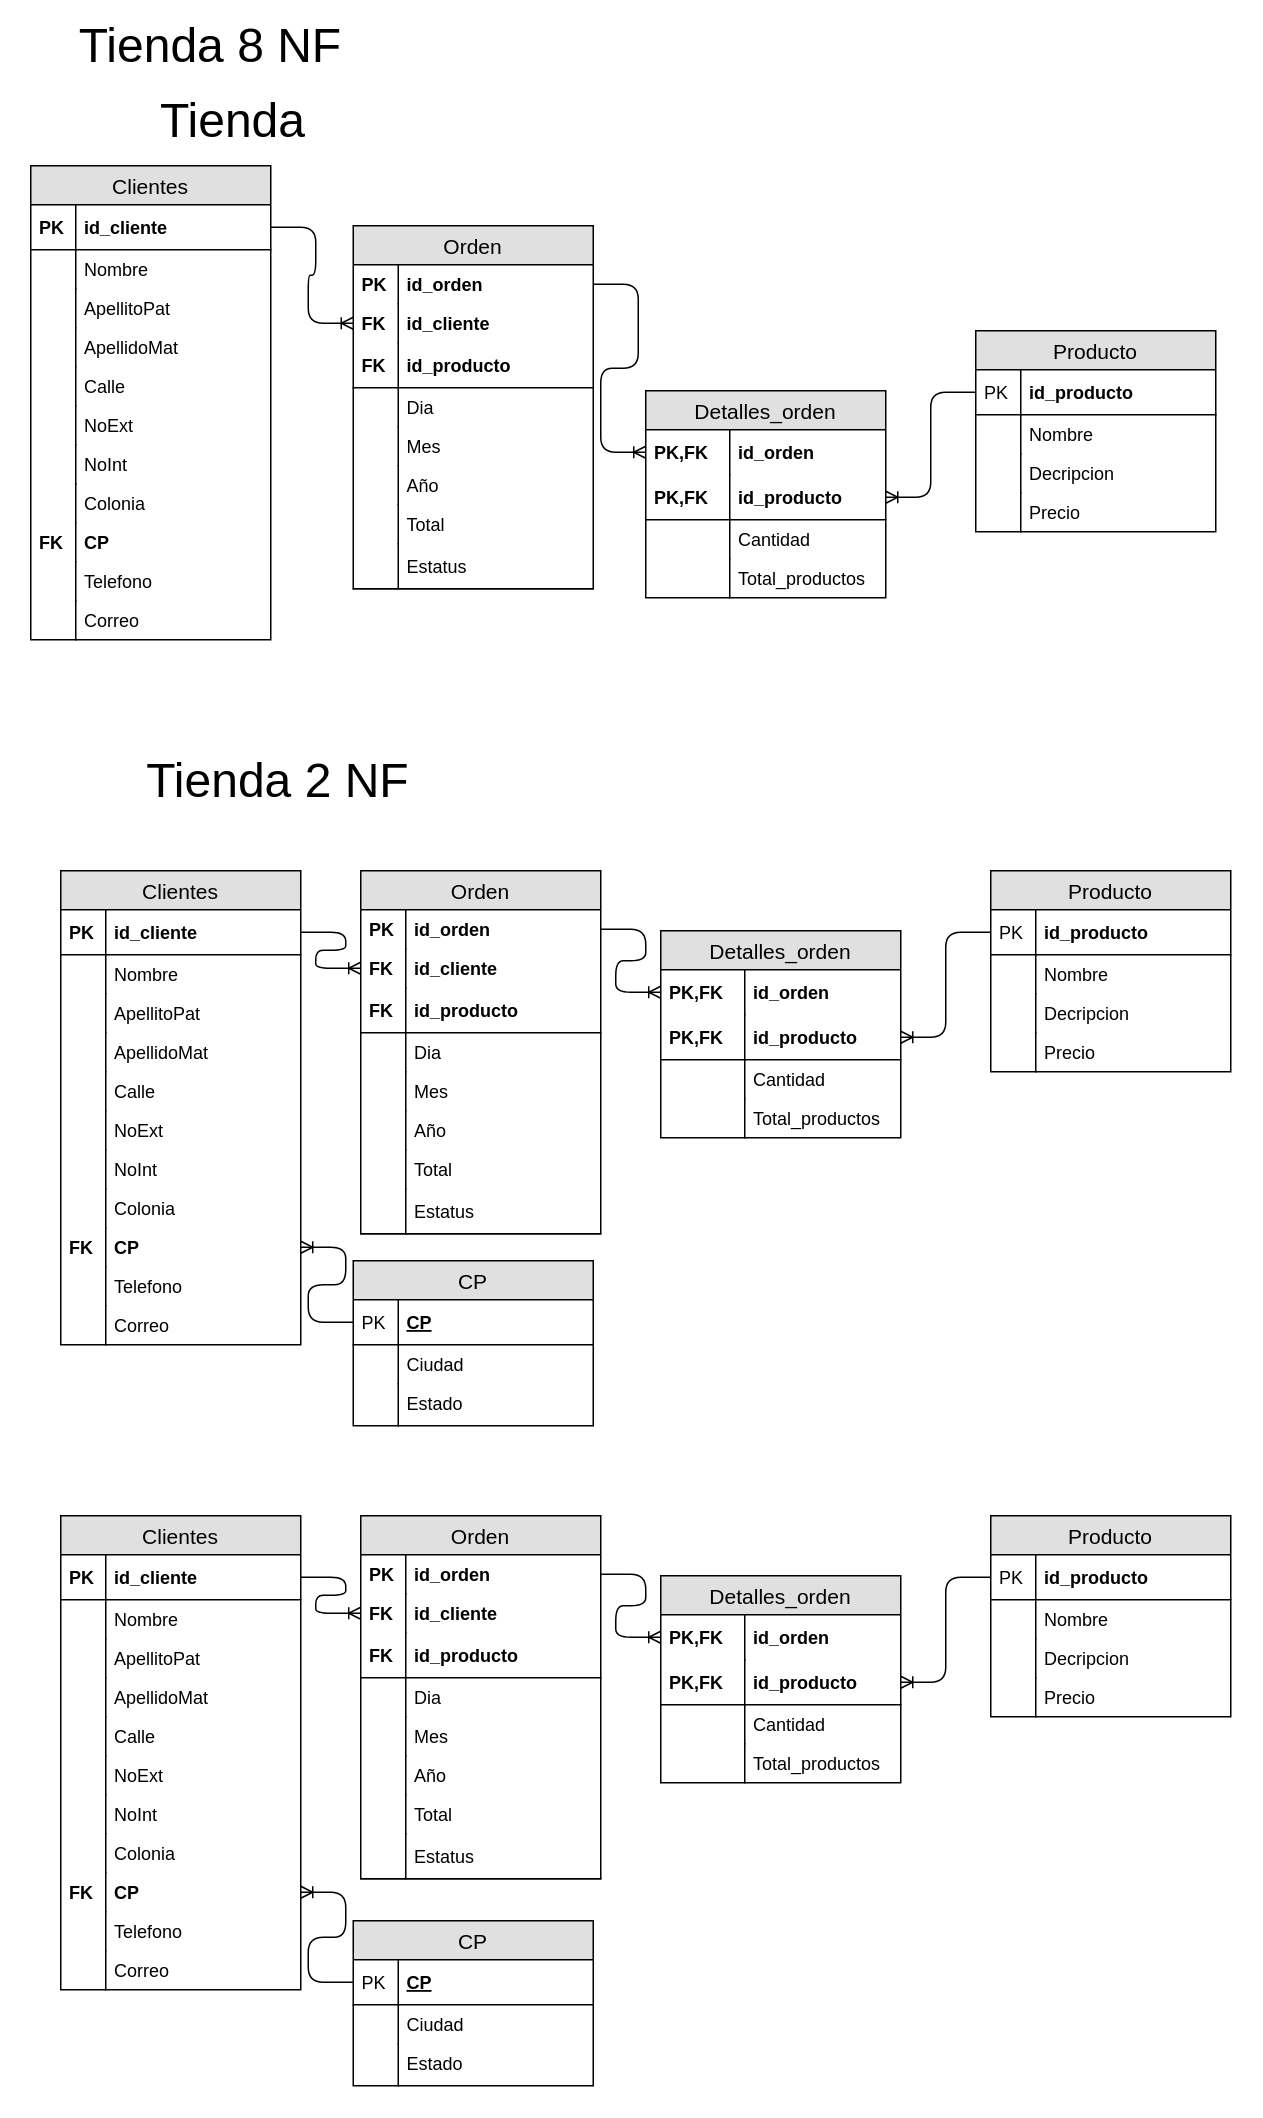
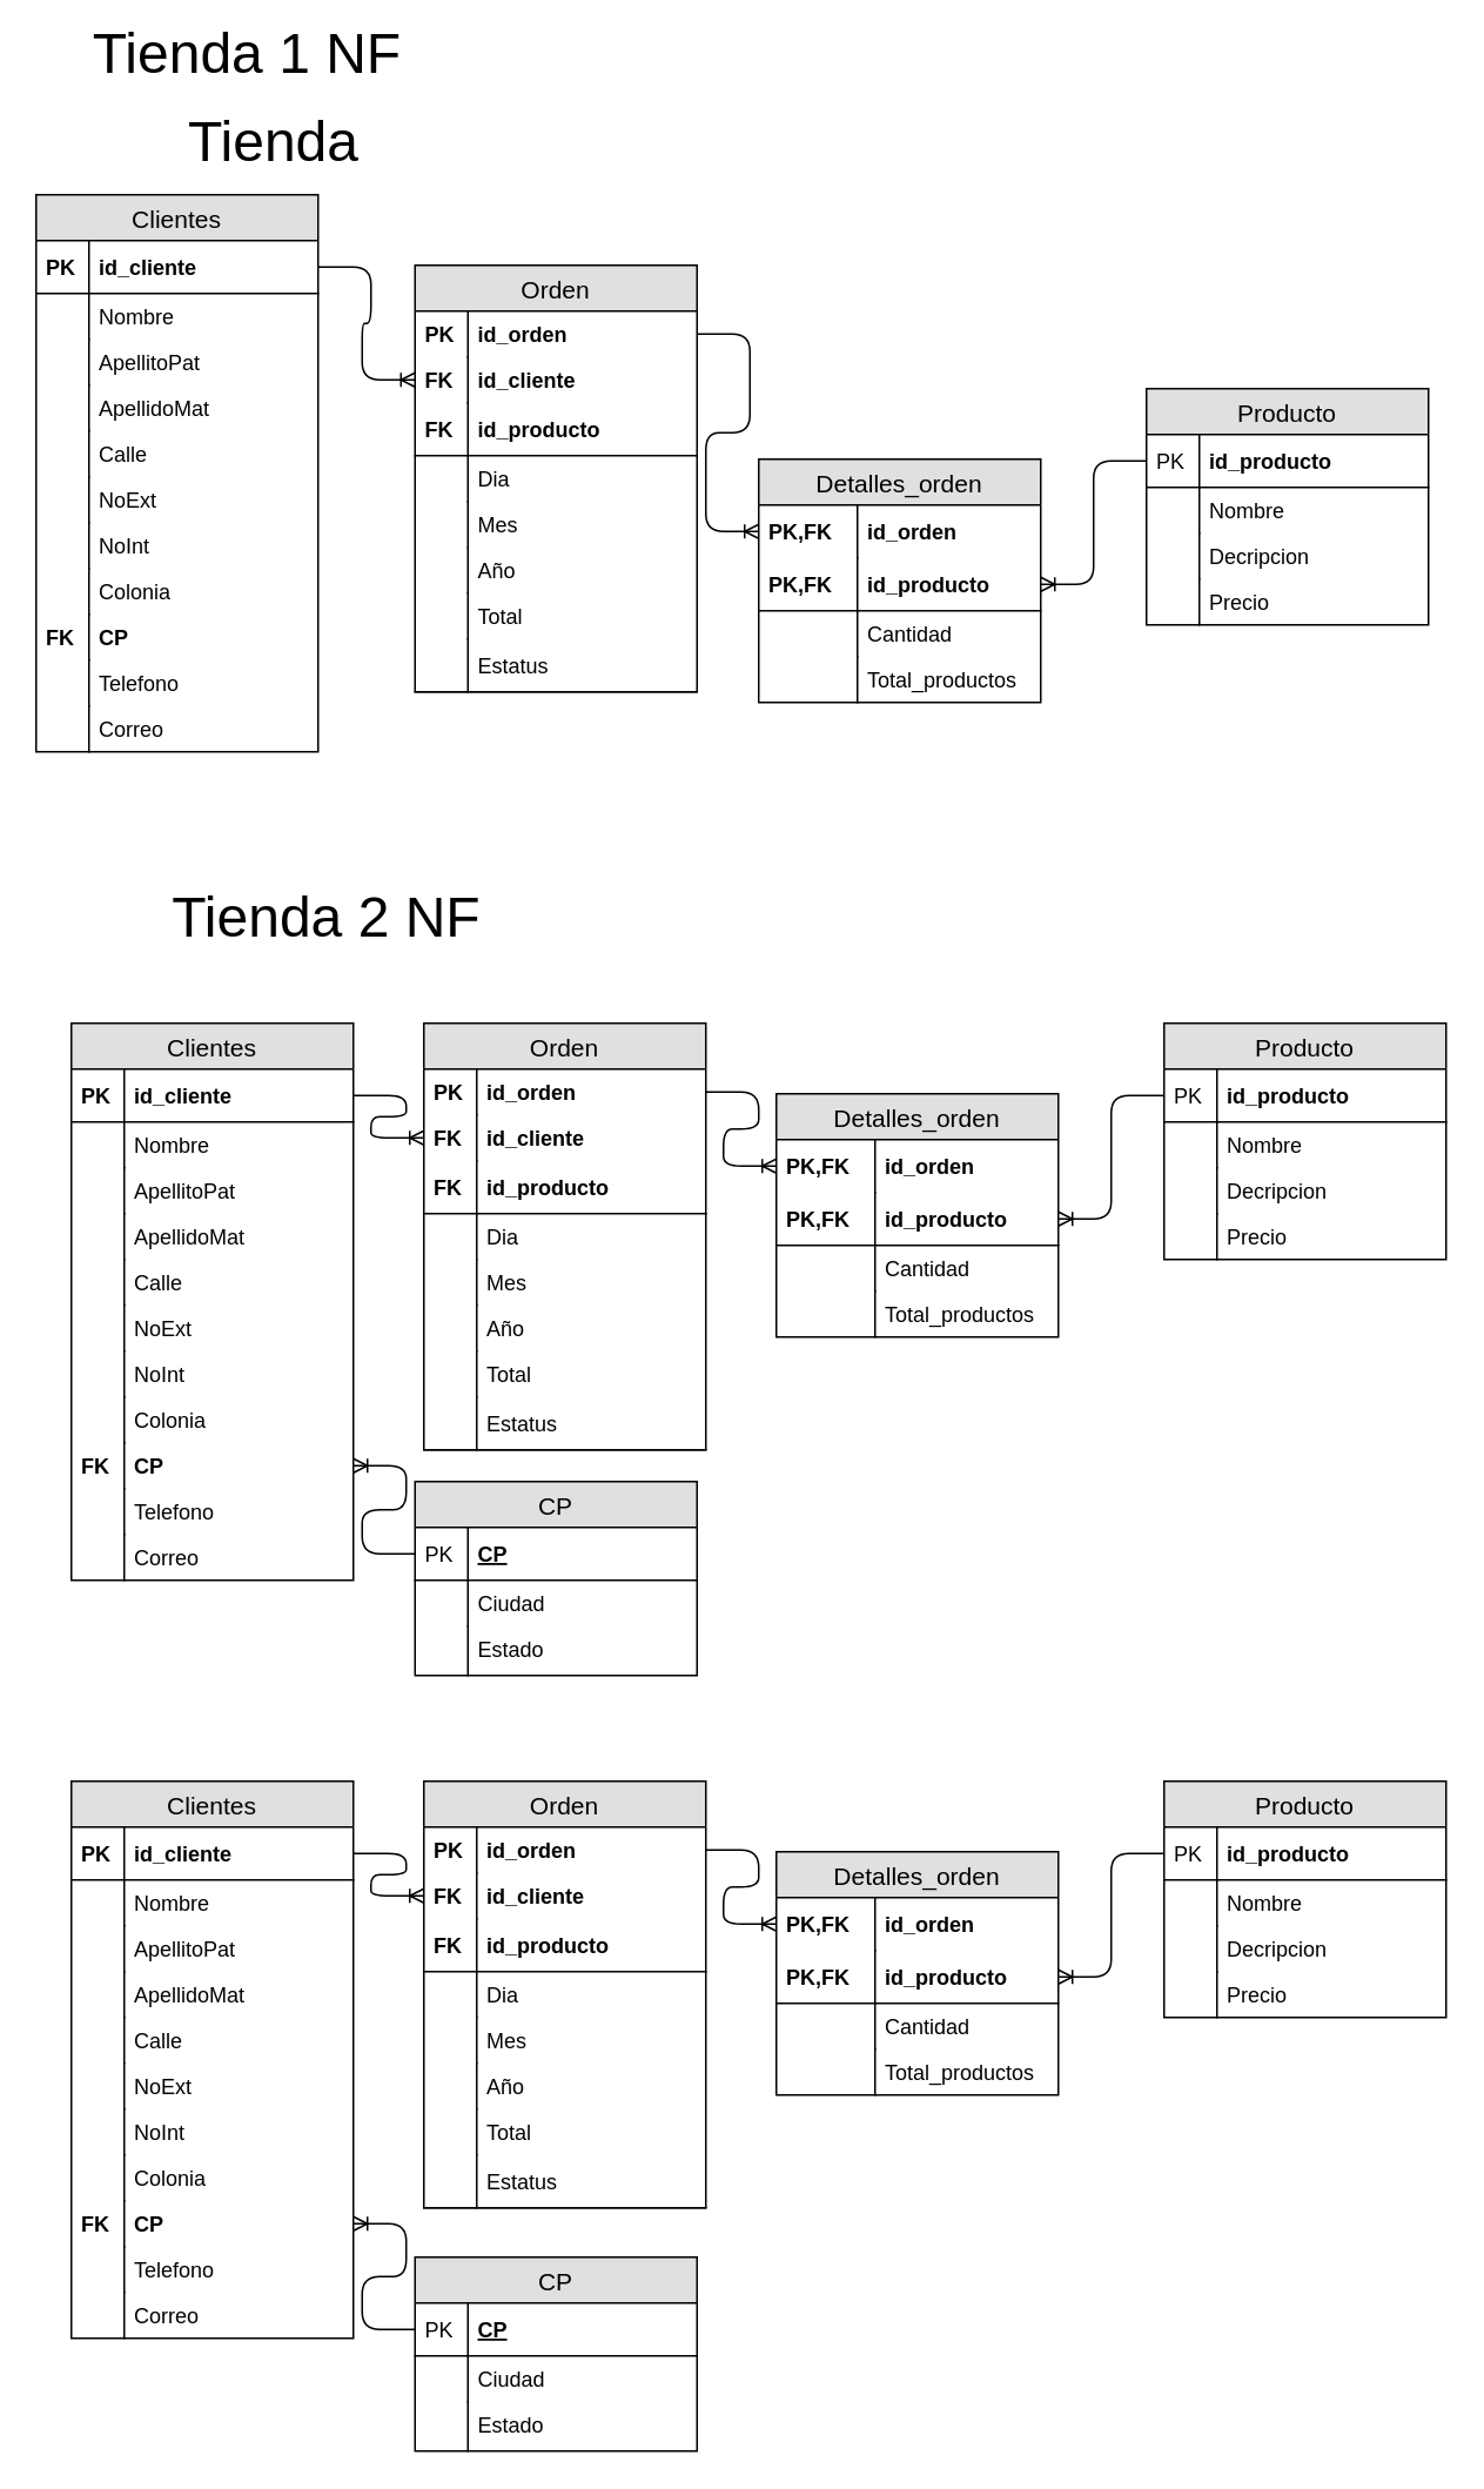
- <mxCell id="17" value="&lt;span style=&quot;font-size: 32px&quot;&gt;Tienda 8 NF&lt;/span&gt;" style="text;html=1;strokeColor=none;fillColor=none;align=center;verticalAlign=middle;whiteSpace=wrap;rounded=0;" parent="1" vertex="1"><mxGeometry x="20" y="20" width="240" height="20" as="geometry" /></mxCell>
+ <mxCell id="17" value="&lt;span style=&quot;font-size: 32px&quot;&gt;Tienda 1 NF&lt;/span&gt;" style="text;html=1;strokeColor=none;fillColor=none;align=center;verticalAlign=middle;whiteSpace=wrap;rounded=0;" parent="1" vertex="1"><mxGeometry x="20" y="20" width="240" height="20" as="geometry" /></mxCell>
